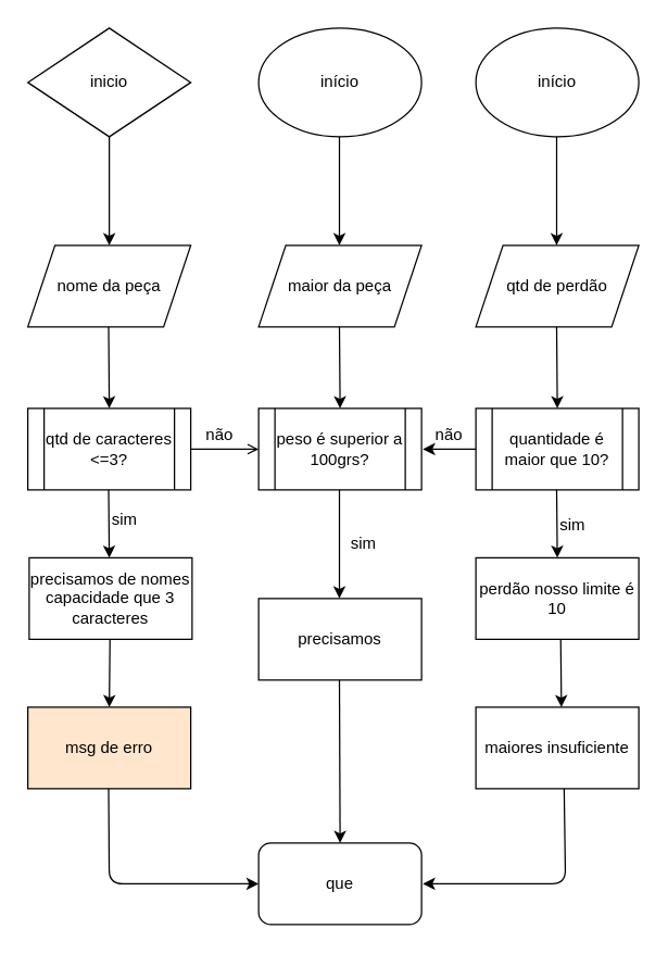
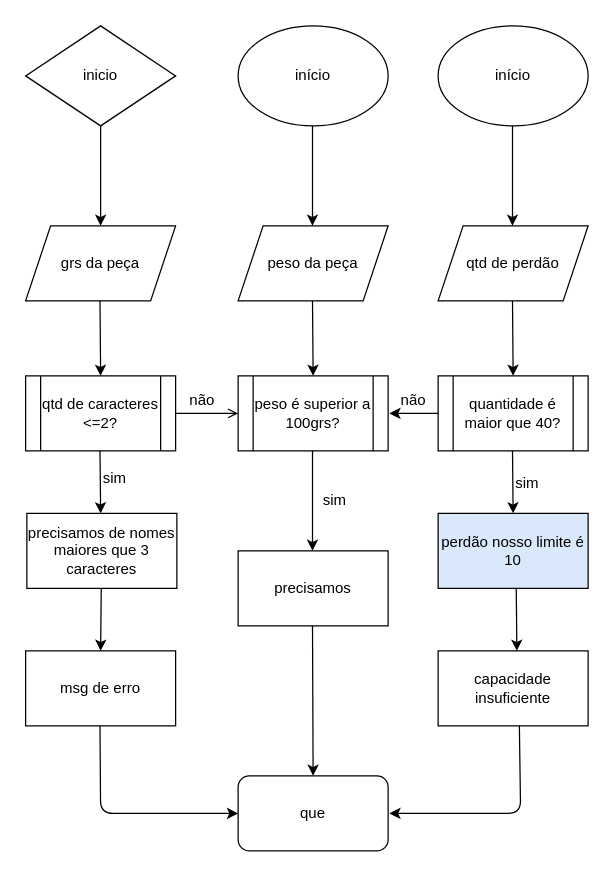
- <mxCell id="8" value="nome da peça" style="shape=parallelogram;perimeter=parallelogramPerimeter;whiteSpace=wrap;html=1;fixedSize=1;rounded=0;sketch=0;" vertex="1" parent="1"><mxGeometry x="20" y="180" width="120" height="60" as="geometry" /></mxCell>
+ <mxCell id="8" value="grs da peça" style="shape=parallelogram;perimeter=parallelogramPerimeter;whiteSpace=wrap;html=1;fixedSize=1;rounded=0;sketch=0;" vertex="1" parent="1"><mxGeometry x="20" y="180" width="120" height="60" as="geometry" /></mxCell>
- <mxCell id="9" value="maior da peça" style="shape=parallelogram;perimeter=parallelogramPerimeter;whiteSpace=wrap;html=1;fixedSize=1;rounded=0;sketch=0;" vertex="1" parent="1"><mxGeometry x="190" y="180" width="120" height="60" as="geometry" /></mxCell>
+ <mxCell id="9" value="peso da peça" style="shape=parallelogram;perimeter=parallelogramPerimeter;whiteSpace=wrap;html=1;fixedSize=1;rounded=0;sketch=0;" vertex="1" parent="1"><mxGeometry x="190" y="180" width="120" height="60" as="geometry" /></mxCell>
- <mxCell id="15" value="qtd de caracteres &amp;lt;=3?" style="shape=process;whiteSpace=wrap;html=1;backgroundOutline=1;rounded=0;sketch=0;" vertex="1" parent="1"><mxGeometry x="20" y="300" width="120" height="60" as="geometry" /></mxCell>
+ <mxCell id="15" value="qtd de caracteres &amp;lt;=2?" style="shape=process;whiteSpace=wrap;html=1;backgroundOutline=1;rounded=0;sketch=0;" vertex="1" parent="1"><mxGeometry x="20" y="300" width="120" height="60" as="geometry" /></mxCell>
- <mxCell id="17" value="quantidade é maior que 10?" style="shape=process;whiteSpace=wrap;html=1;backgroundOutline=1;rounded=0;sketch=0;" vertex="1" parent="1"><mxGeometry x="350" y="300" width="120" height="60" as="geometry" /></mxCell>
+ <mxCell id="17" value="quantidade é maior que 40?" style="shape=process;whiteSpace=wrap;html=1;backgroundOutline=1;rounded=0;sketch=0;" vertex="1" parent="1"><mxGeometry x="350" y="300" width="120" height="60" as="geometry" /></mxCell>
- <mxCell id="29" value="precisamos de nomes capacidade que 3 caracteres" style="rounded=0;whiteSpace=wrap;html=1;sketch=0;" vertex="1" parent="1"><mxGeometry x="21" y="410" width="120" height="60" as="geometry" /></mxCell>
+ <mxCell id="29" value="precisamos de nomes maiores que 3 caracteres" style="rounded=0;whiteSpace=wrap;html=1;sketch=0;" vertex="1" parent="1"><mxGeometry x="21" y="410" width="120" height="60" as="geometry" /></mxCell>
- <mxCell id="32" value="perdão nosso limite é 10" style="rounded=0;whiteSpace=wrap;html=1;sketch=0;" vertex="1" parent="1"><mxGeometry x="350" y="410" width="120" height="60" as="geometry" /></mxCell>
+ <mxCell id="32" value="perdão nosso limite é 10" style="rounded=0;whiteSpace=wrap;html=1;sketch=0;fillColor=#dae8fc;" vertex="1" parent="1"><mxGeometry x="350" y="410" width="120" height="60" as="geometry" /></mxCell>
- <mxCell id="30" value="msg de erro" style="rounded=0;whiteSpace=wrap;html=1;sketch=0;fillColor=#ffe6cc;" vertex="1" parent="1"><mxGeometry x="20" y="520" width="120" height="60" as="geometry" /></mxCell>
+ <mxCell id="30" value="msg de erro" style="rounded=0;whiteSpace=wrap;html=1;sketch=0;" vertex="1" parent="1"><mxGeometry x="20" y="520" width="120" height="60" as="geometry" /></mxCell>
- <mxCell id="33" value="maiores insuficiente" style="rounded=0;whiteSpace=wrap;html=1;sketch=0;" vertex="1" parent="1"><mxGeometry x="350" y="520" width="120" height="60" as="geometry" /></mxCell>
+ <mxCell id="33" value="capacidade insuficiente" style="rounded=0;whiteSpace=wrap;html=1;sketch=0;" vertex="1" parent="1"><mxGeometry x="350" y="520" width="120" height="60" as="geometry" /></mxCell>
